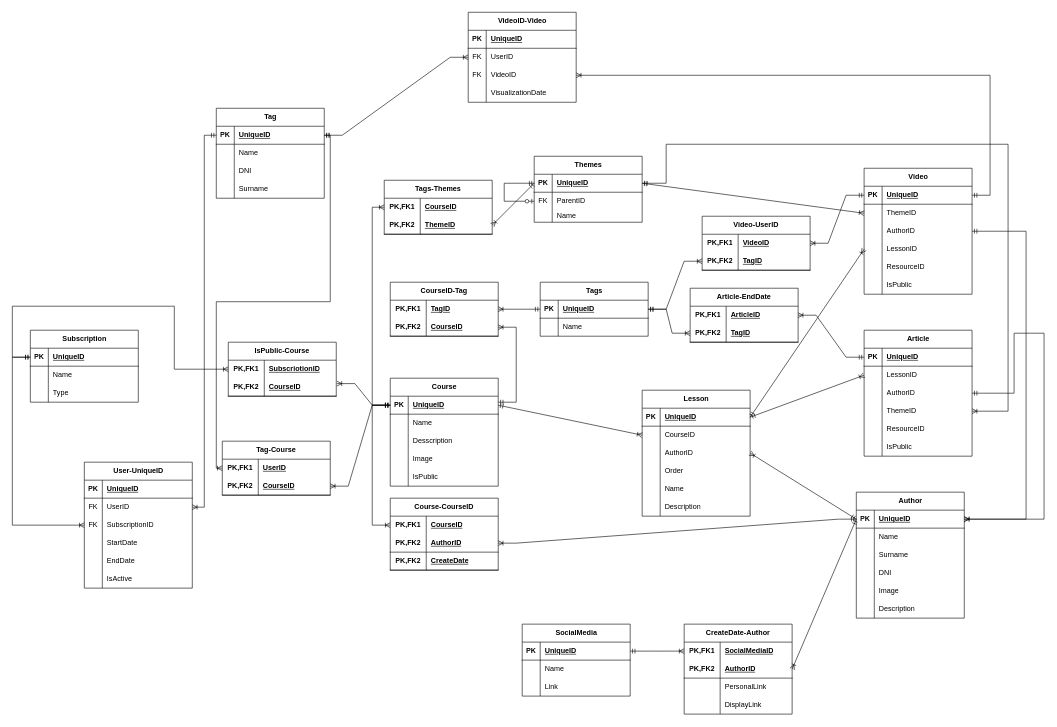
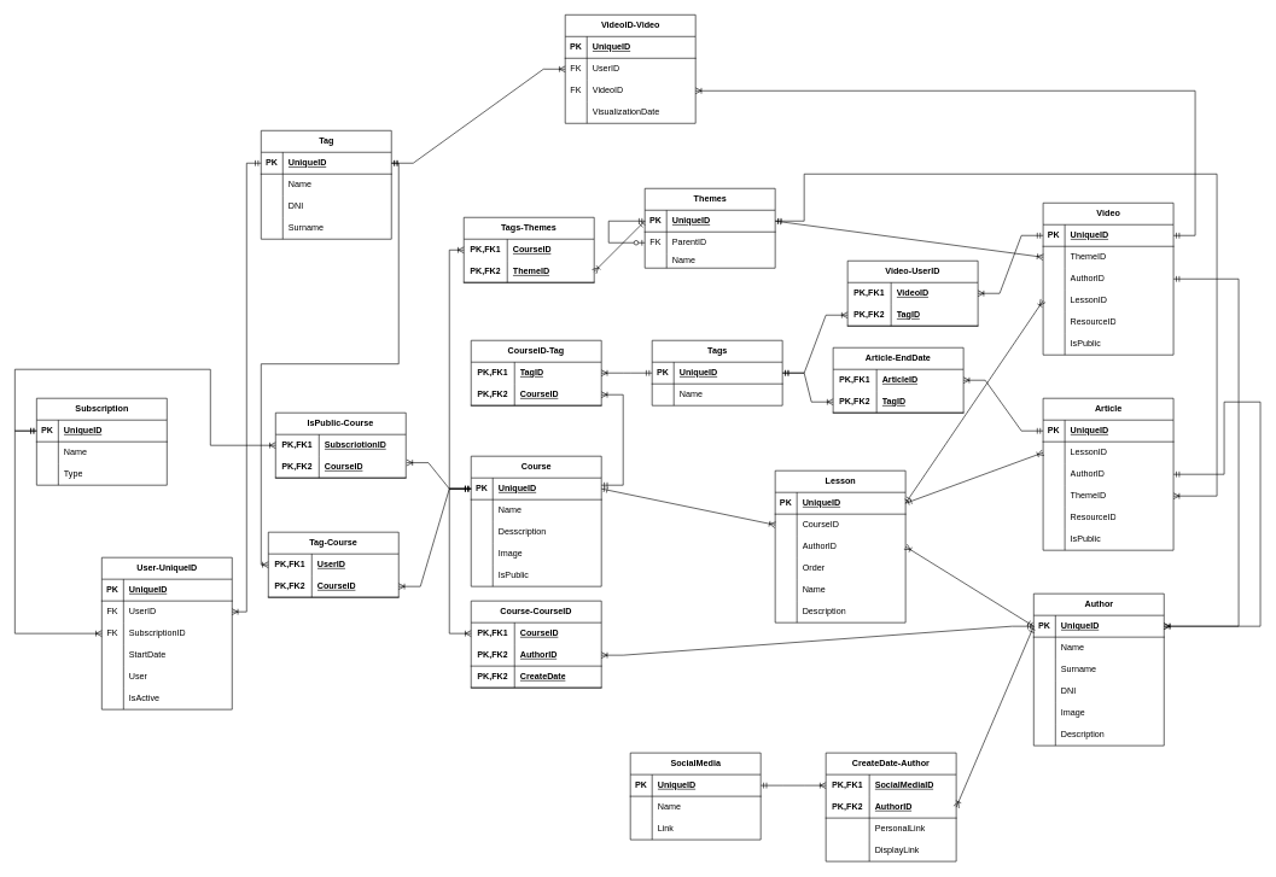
- <mxCell id="231" value="EndDate" style="shape=partialRectangle;connectable=0;fillColor=none;top=0;left=0;bottom=0;right=0;align=left;spacingLeft=6;overflow=hidden;whiteSpace=wrap;html=1;" vertex="1" parent="229"><mxGeometry x="30" width="150" height="30" as="geometry"><mxRectangle width="150" height="30" as="alternateBounds" /></mxGeometry></mxCell>
+ <mxCell id="231" value="User" style="shape=partialRectangle;connectable=0;fillColor=none;top=0;left=0;bottom=0;right=0;align=left;spacingLeft=6;overflow=hidden;whiteSpace=wrap;html=1;" vertex="1" parent="229"><mxGeometry x="30" width="150" height="30" as="geometry"><mxRectangle width="150" height="30" as="alternateBounds" /></mxGeometry></mxCell>
